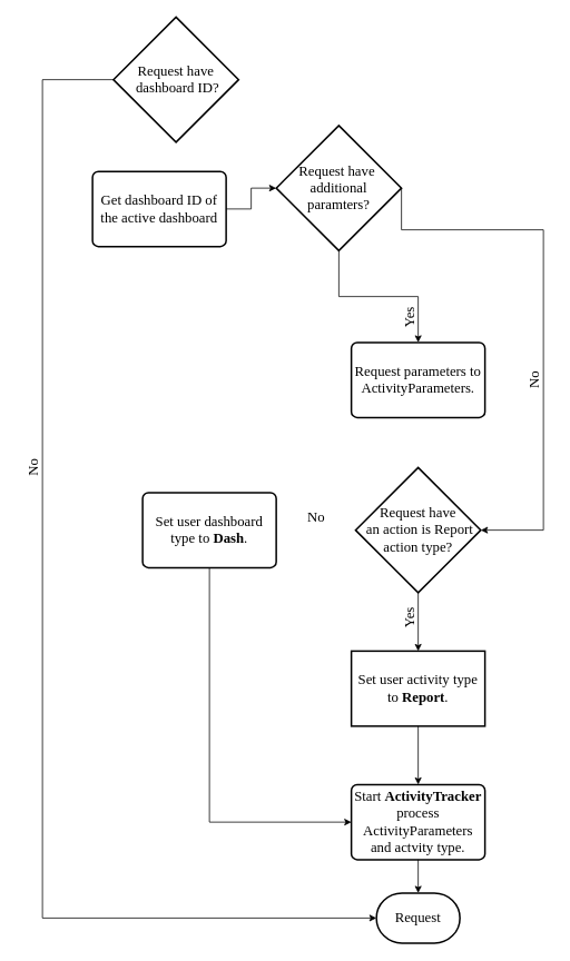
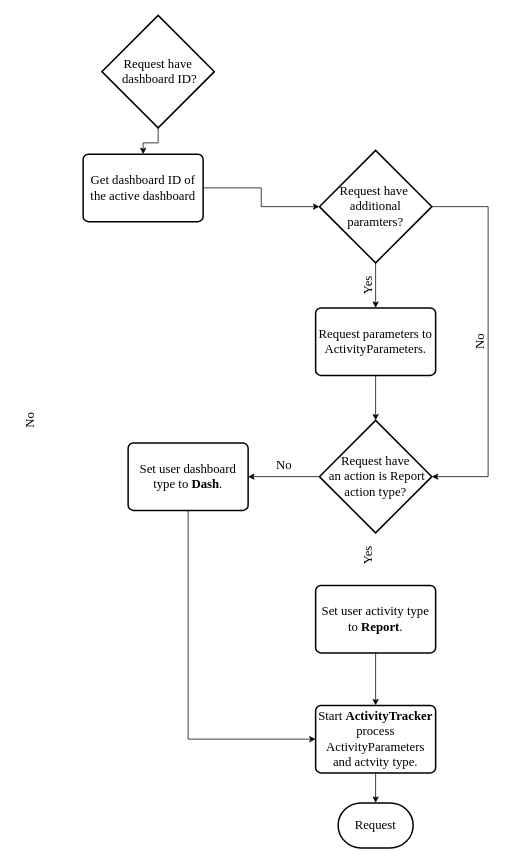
+ <mxCell id="14" style="edgeStyle=orthogonalEdgeStyle;rounded=0;orthogonalLoop=1;jettySize=auto;html=1;exitX=0.5;exitY=1;exitDx=0;exitDy=0;exitPerimeter=0;entryX=0.5;entryY=0;entryDx=0;entryDy=0;fontFamily=Times New Roman;fontSize=17;" parent="1" source="16" target="3" edge="1"><mxGeometry relative="1" as="geometry" /></mxCell>
- <mxCell id="6" value="Request have&amp;nbsp;&lt;br style=&quot;font-size: 17px&quot;&gt;additional&lt;br&gt;paramters?" style="strokeWidth=2;html=1;shape=mxgraph.flowchart.decision;whiteSpace=wrap;fontFamily=Times New Roman;fillColor=none;fontSize=17;" parent="1" vertex="1"><mxGeometry x="330" y="150" width="150" height="150" as="geometry" /></mxCell>
+ <mxCell id="6" value="Request have&amp;nbsp;&lt;br style=&quot;font-size: 17px&quot;&gt;additional&lt;br&gt;paramters?" style="strokeWidth=2;html=1;shape=mxgraph.flowchart.decision;whiteSpace=wrap;fontFamily=Times New Roman;fillColor=none;fontSize=17;" parent="1" vertex="1"><mxGeometry x="425" y="200" width="150" height="150" as="geometry" /></mxCell>
+ <mxCell id="7" style="edgeStyle=orthogonalEdgeStyle;rounded=0;orthogonalLoop=1;jettySize=auto;html=1;exitX=0.5;exitY=1;exitDx=0;exitDy=0;entryX=0.5;entryY=0;entryDx=0;entryDy=0;entryPerimeter=0;" parent="1" source="8" target="11" edge="1"><mxGeometry relative="1" as="geometry" /></mxCell>
+ <mxCell id="9" style="edgeStyle=orthogonalEdgeStyle;rounded=0;orthogonalLoop=1;jettySize=auto;html=1;exitX=0;exitY=0.5;exitDx=0;exitDy=0;exitPerimeter=0;entryX=1;entryY=0.5;entryDx=0;entryDy=0;" parent="1" source="11" target="22" edge="1"><mxGeometry relative="1" as="geometry" /></mxCell>
- <mxCell id="10" style="edgeStyle=orthogonalEdgeStyle;rounded=0;orthogonalLoop=1;jettySize=auto;html=1;exitX=0.5;exitY=1;exitDx=0;exitDy=0;exitPerimeter=0;entryX=0.5;entryY=0;entryDx=0;entryDy=0;" parent="1" source="11" target="13" edge="1"><mxGeometry relative="1" as="geometry" /></mxCell>
- <mxCell id="13" value="Set user activity type to &lt;b style=&quot;font-size: 17px;&quot;&gt;Report&lt;/b&gt;." style="whiteSpace=wrap;html=1;absoluteArcSize=1;arcSize=14;strokeWidth=2;fontFamily=Times New Roman;fillColor=none;fontSize=17;rounded=0;" parent="1" vertex="1"><mxGeometry x="420" y="780" width="160" height="90" as="geometry" /></mxCell>
+ <mxCell id="13" value="Set user activity type to &lt;b style=&quot;font-size: 17px;&quot;&gt;Report&lt;/b&gt;." style="rounded=1;whiteSpace=wrap;html=1;absoluteArcSize=1;arcSize=14;strokeWidth=2;fontFamily=Times New Roman;fillColor=none;fontSize=17;" parent="1" vertex="1"><mxGeometry x="420" y="780" width="160" height="90" as="geometry" /></mxCell>
- <mxCell id="15" style="edgeStyle=orthogonalEdgeStyle;rounded=0;orthogonalLoop=1;jettySize=auto;html=1;exitX=0;exitY=0.5;exitDx=0;exitDy=0;exitPerimeter=0;entryX=0;entryY=0.5;entryDx=0;entryDy=0;entryPerimeter=0;fontFamily=Times New Roman;fontSize=17;" parent="1" source="16" target="17" edge="1"><mxGeometry relative="1" as="geometry"><Array as="points"><mxPoint x="50" y="95" /><mxPoint x="50" y="1100" /></Array></mxGeometry></mxCell>
